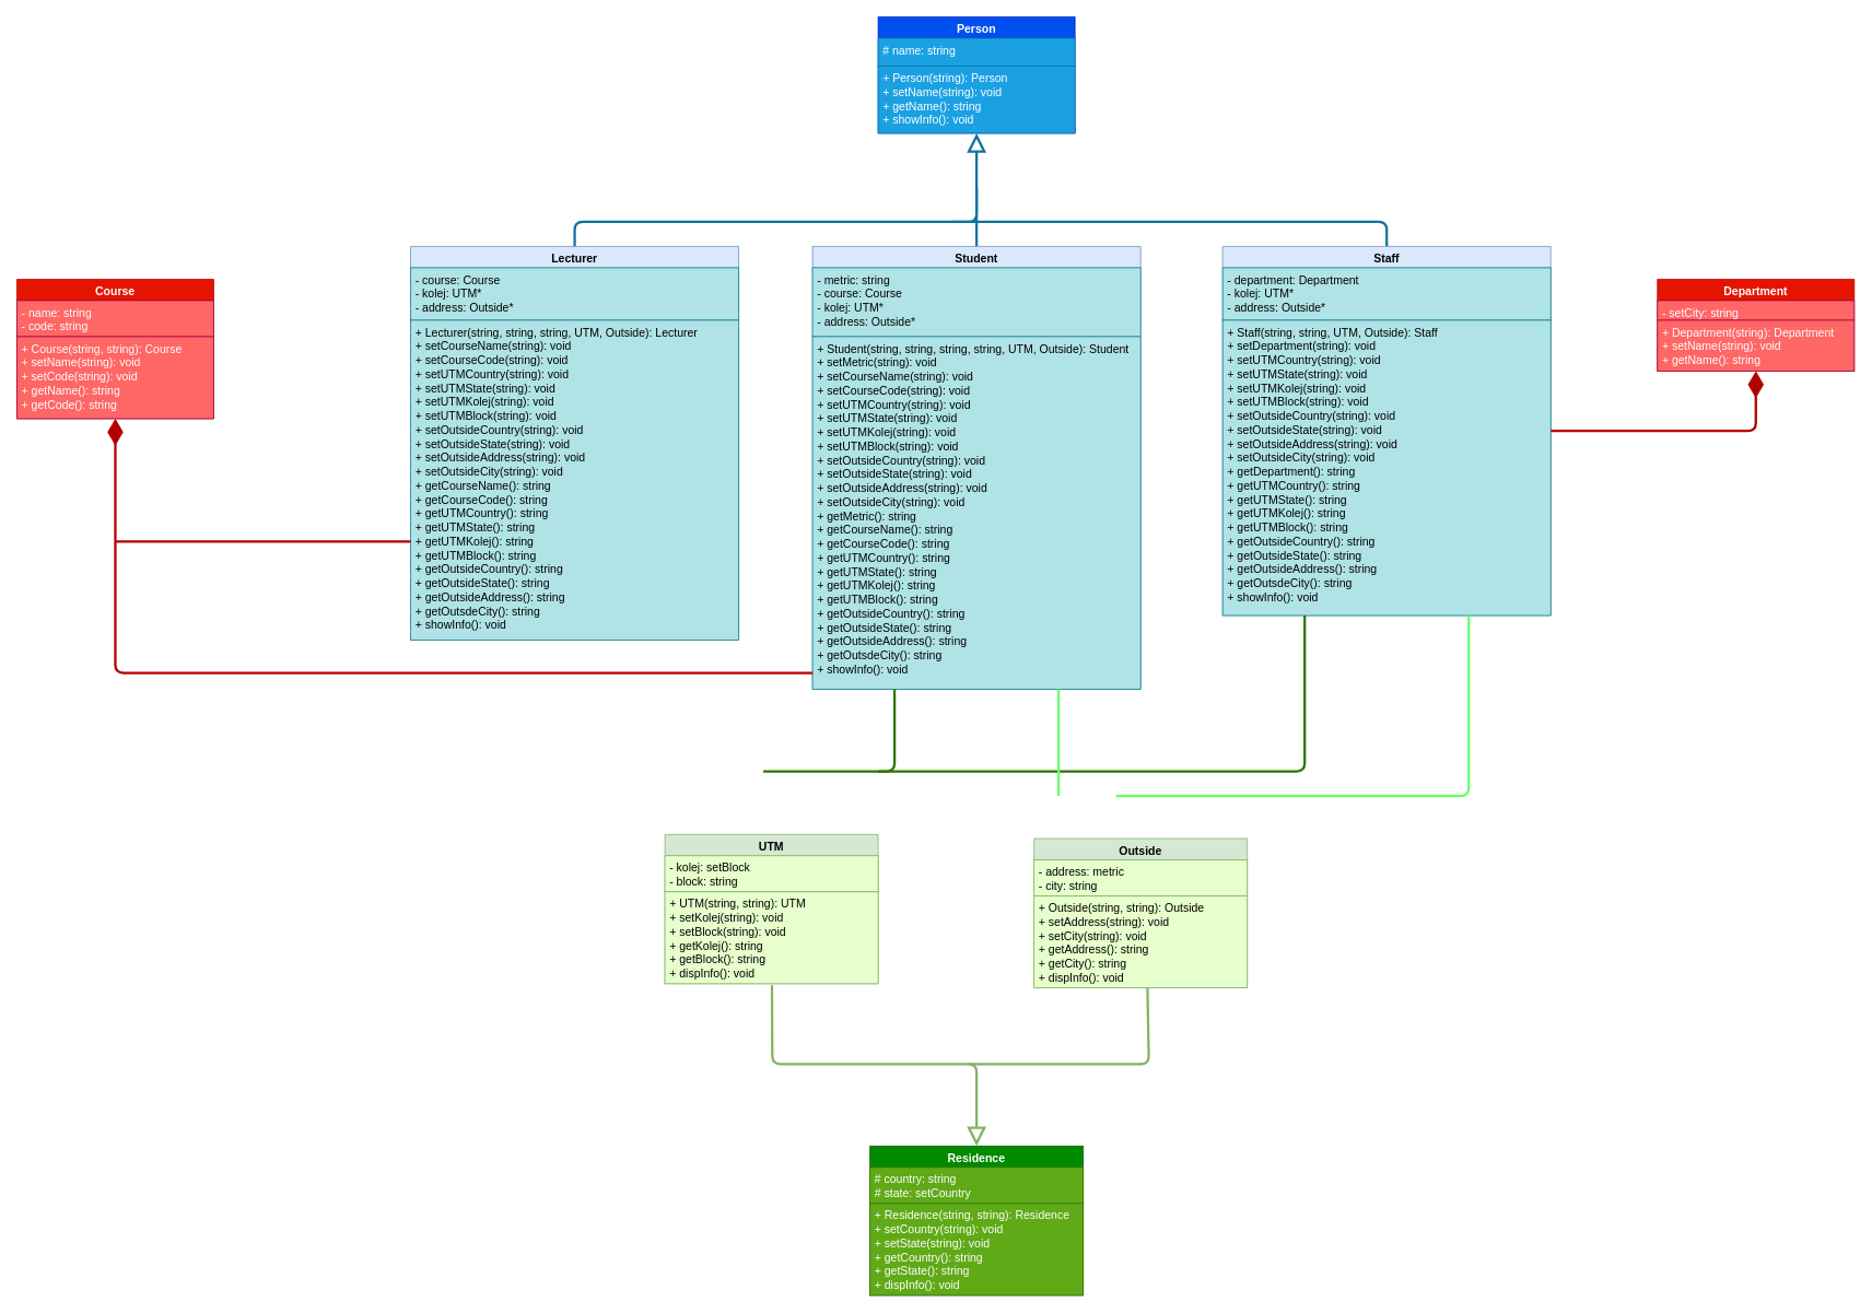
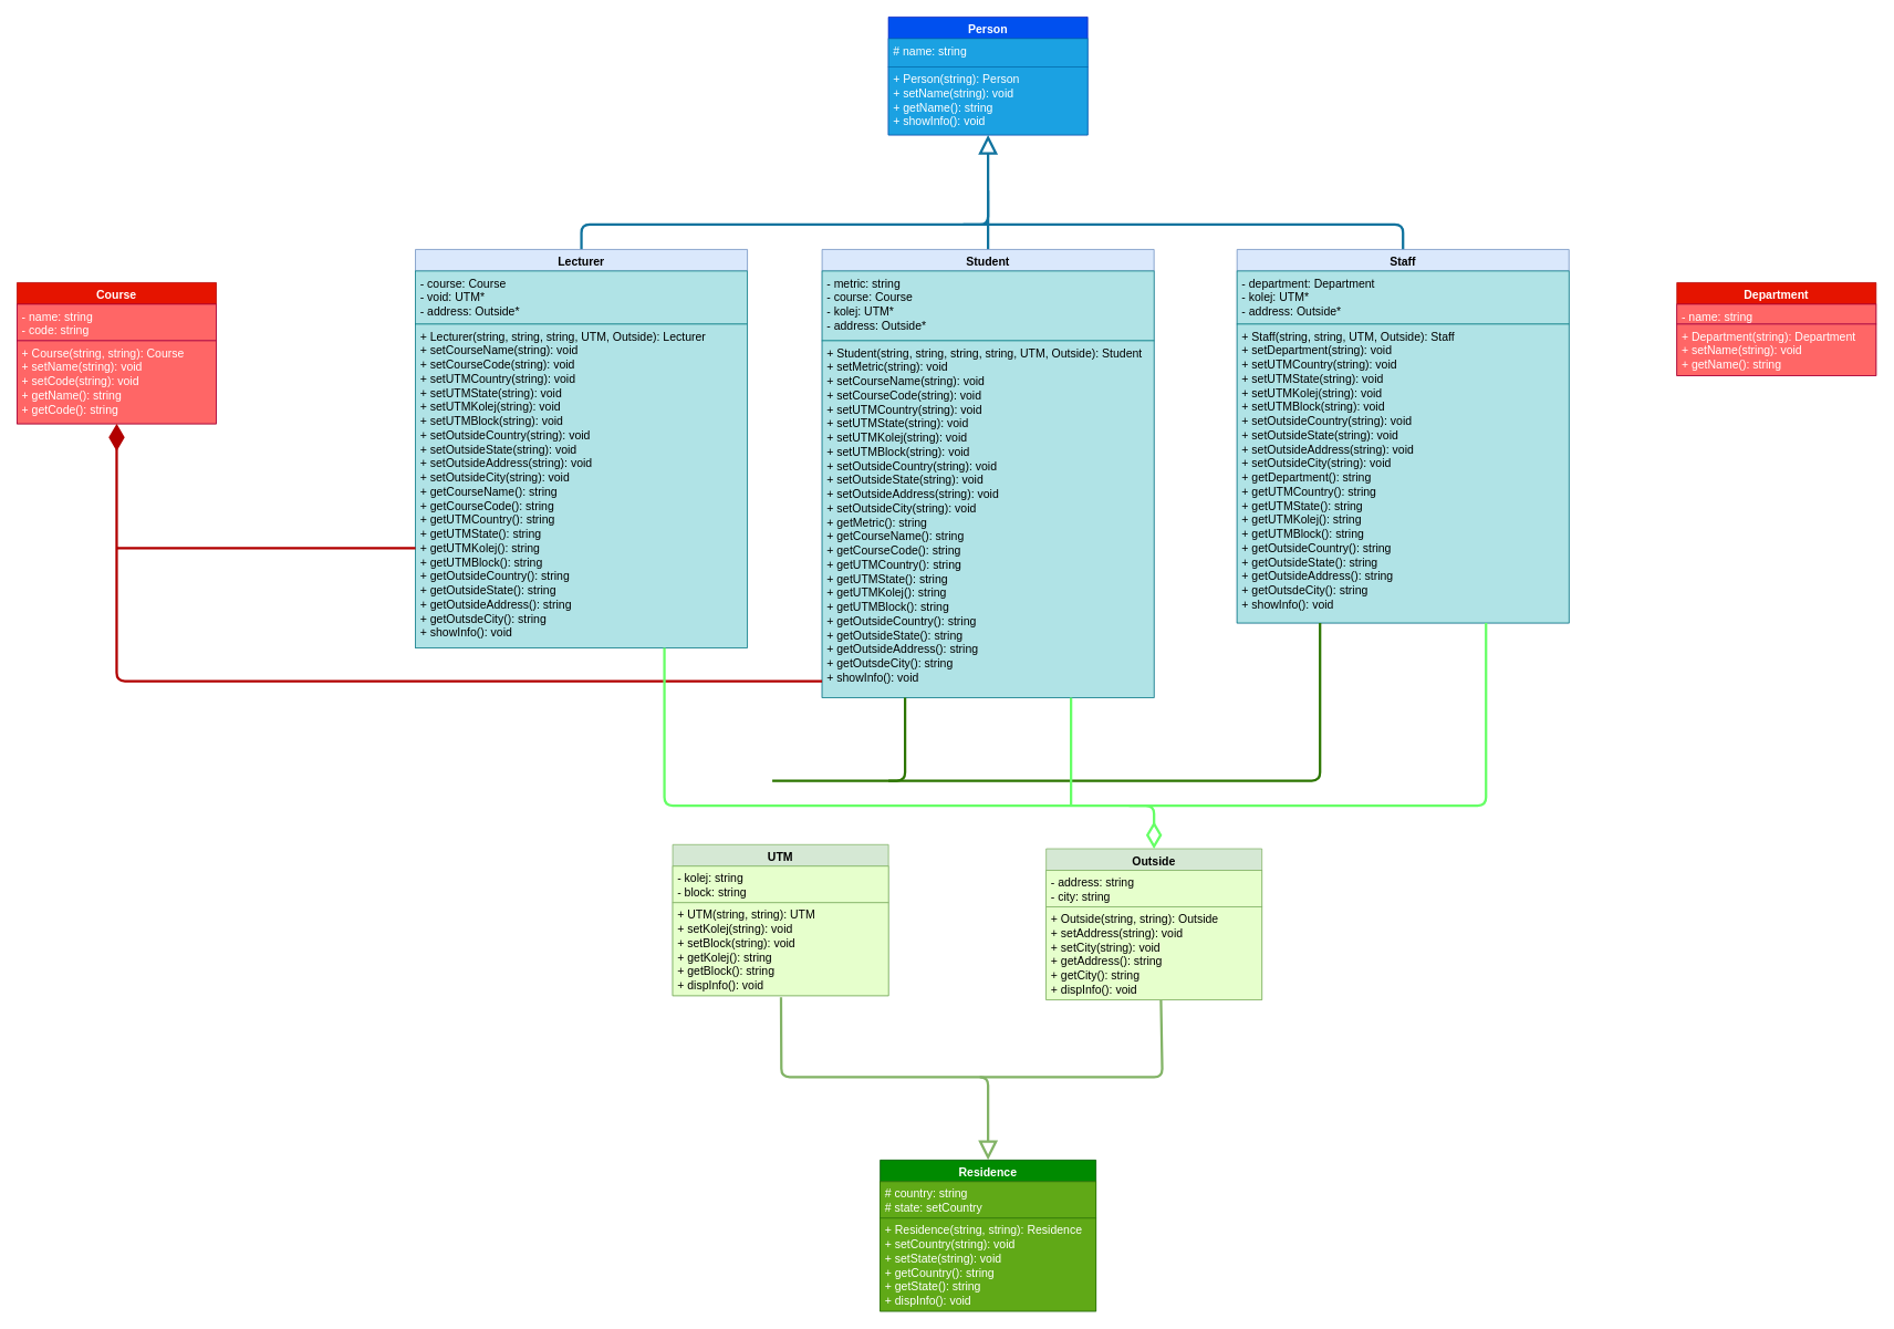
- <mxCell id="33" value="- course: Course&#10;- kolej: UTM*&#10;- address: Outside*" style="text;strokeColor=#0e8088;fillColor=#b0e3e6;align=left;verticalAlign=top;spacingLeft=4;spacingRight=4;overflow=hidden;rotatable=0;points=[[0,0.5],[1,0.5]];portConstraint=eastwest;fontSize=14;" vertex="1" parent="32"><mxGeometry y="26" width="400" height="64" as="geometry" /></mxCell>
+ <mxCell id="33" value="- course: Course&#10;- void: UTM*&#10;- address: Outside*" style="text;strokeColor=#0e8088;fillColor=#b0e3e6;align=left;verticalAlign=top;spacingLeft=4;spacingRight=4;overflow=hidden;rotatable=0;points=[[0,0.5],[1,0.5]];portConstraint=eastwest;fontSize=14;" vertex="1" parent="32"><mxGeometry y="26" width="400" height="64" as="geometry" /></mxCell>
- <mxCell id="6" value="- setCity: string" style="text;strokeColor=#A50040;fillColor=#FF6666;align=left;verticalAlign=top;spacingLeft=4;spacingRight=4;overflow=hidden;rotatable=0;points=[[0,0.5],[1,0.5]];portConstraint=eastwest;fontSize=14;fontColor=#ffffff;" vertex="1" parent="5"><mxGeometry y="26" width="240" height="24" as="geometry" /></mxCell>
+ <mxCell id="6" value="- name: string" style="text;strokeColor=#A50040;fillColor=#FF6666;align=left;verticalAlign=top;spacingLeft=4;spacingRight=4;overflow=hidden;rotatable=0;points=[[0,0.5],[1,0.5]];portConstraint=eastwest;fontSize=14;fontColor=#ffffff;" vertex="1" parent="5"><mxGeometry y="26" width="240" height="24" as="geometry" /></mxCell>
- <mxCell id="40" value="" style="endArrow=diamondThin;endFill=1;endSize=24;html=1;strokeWidth=3;entryX=0.5;entryY=1;entryDx=0;entryDy=0;fillColor=#e51400;strokeColor=#B20000;exitX=1;exitY=0.5;exitDx=0;exitDy=0;" edge="1" parent="1" source="35" target="5"><mxGeometry width="160" relative="1" as="geometry"><mxPoint x="1970" y="730" as="sourcePoint" /><mxPoint x="1340" y="530" as="targetPoint" /><Array as="points"><mxPoint x="2140" y="525" /></Array></mxGeometry></mxCell>
+ <mxCell id="43" value="" style="endArrow=diamondThin;endFill=0;endSize=24;html=1;strokeWidth=3;fillColor=#008a00;strokeColor=#66FF66;entryX=0.5;entryY=0;entryDx=0;entryDy=0;exitX=0.75;exitY=1;exitDx=0;exitDy=0;" edge="1" parent="1" source="32" target="19"><mxGeometry width="160" relative="1" as="geometry"><mxPoint x="1594" y="890" as="sourcePoint" /><mxPoint x="1834" y="1127" as="targetPoint" /><Array as="points"><mxPoint x="800" y="970" /><mxPoint x="1390" y="970" /></Array></mxGeometry></mxCell>
- <mxCell id="16" value="- kolej: setBlock&#10;- block: string" style="text;strokeColor=#82b366;fillColor=#E6FFCC;align=left;verticalAlign=top;spacingLeft=4;spacingRight=4;overflow=hidden;rotatable=0;points=[[0,0.5],[1,0.5]];portConstraint=eastwest;fontSize=14;" parent="15" vertex="1"><mxGeometry y="26" width="260" height="44" as="geometry" /></mxCell>
+ <mxCell id="16" value="- kolej: string&#10;- block: string" style="text;strokeColor=#82b366;fillColor=#E6FFCC;align=left;verticalAlign=top;spacingLeft=4;spacingRight=4;overflow=hidden;rotatable=0;points=[[0,0.5],[1,0.5]];portConstraint=eastwest;fontSize=14;" parent="15" vertex="1"><mxGeometry y="26" width="260" height="44" as="geometry" /></mxCell>
- <mxCell id="20" value="- address: metric&#10;- city: string" style="text;strokeColor=#82b366;fillColor=#E6FFCC;align=left;verticalAlign=top;spacingLeft=4;spacingRight=4;overflow=hidden;rotatable=0;points=[[0,0.5],[1,0.5]];portConstraint=eastwest;fontSize=14;" parent="19" vertex="1"><mxGeometry y="26" width="260" height="44" as="geometry" /></mxCell>
+ <mxCell id="20" value="- address: string&#10;- city: string" style="text;strokeColor=#82b366;fillColor=#E6FFCC;align=left;verticalAlign=top;spacingLeft=4;spacingRight=4;overflow=hidden;rotatable=0;points=[[0,0.5],[1,0.5]];portConstraint=eastwest;fontSize=14;" parent="19" vertex="1"><mxGeometry y="26" width="260" height="44" as="geometry" /></mxCell>
